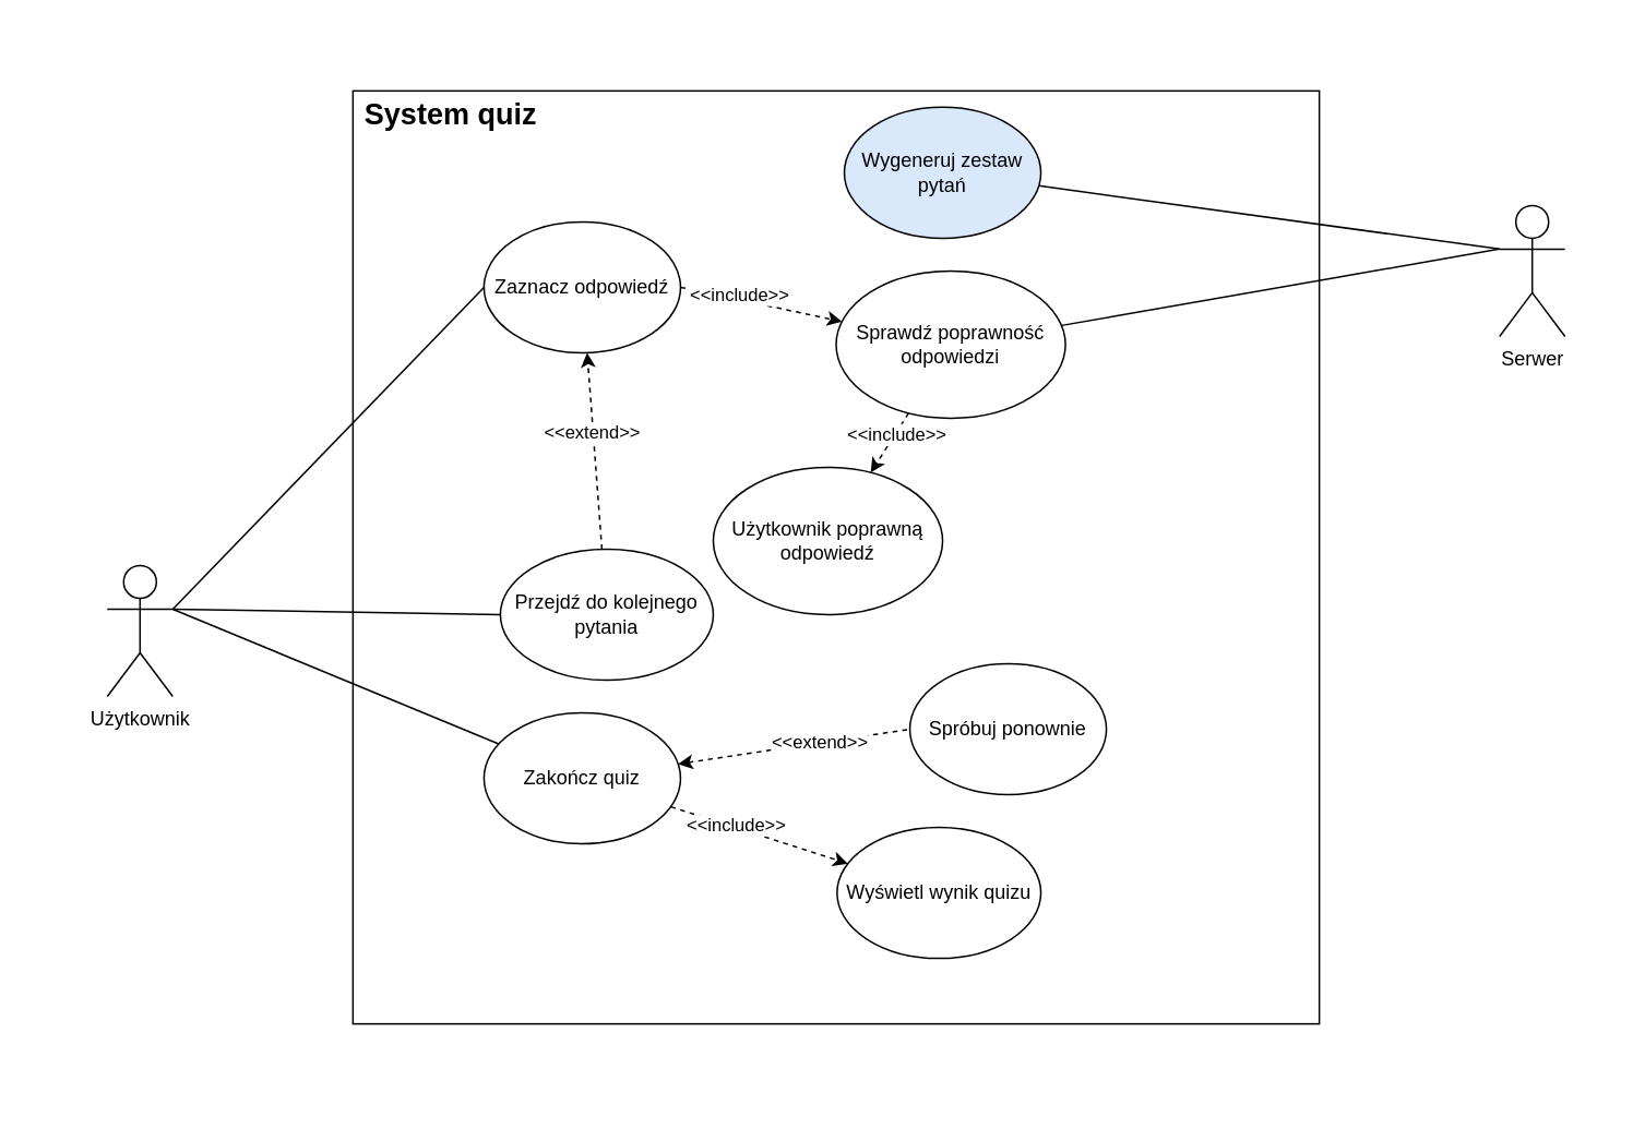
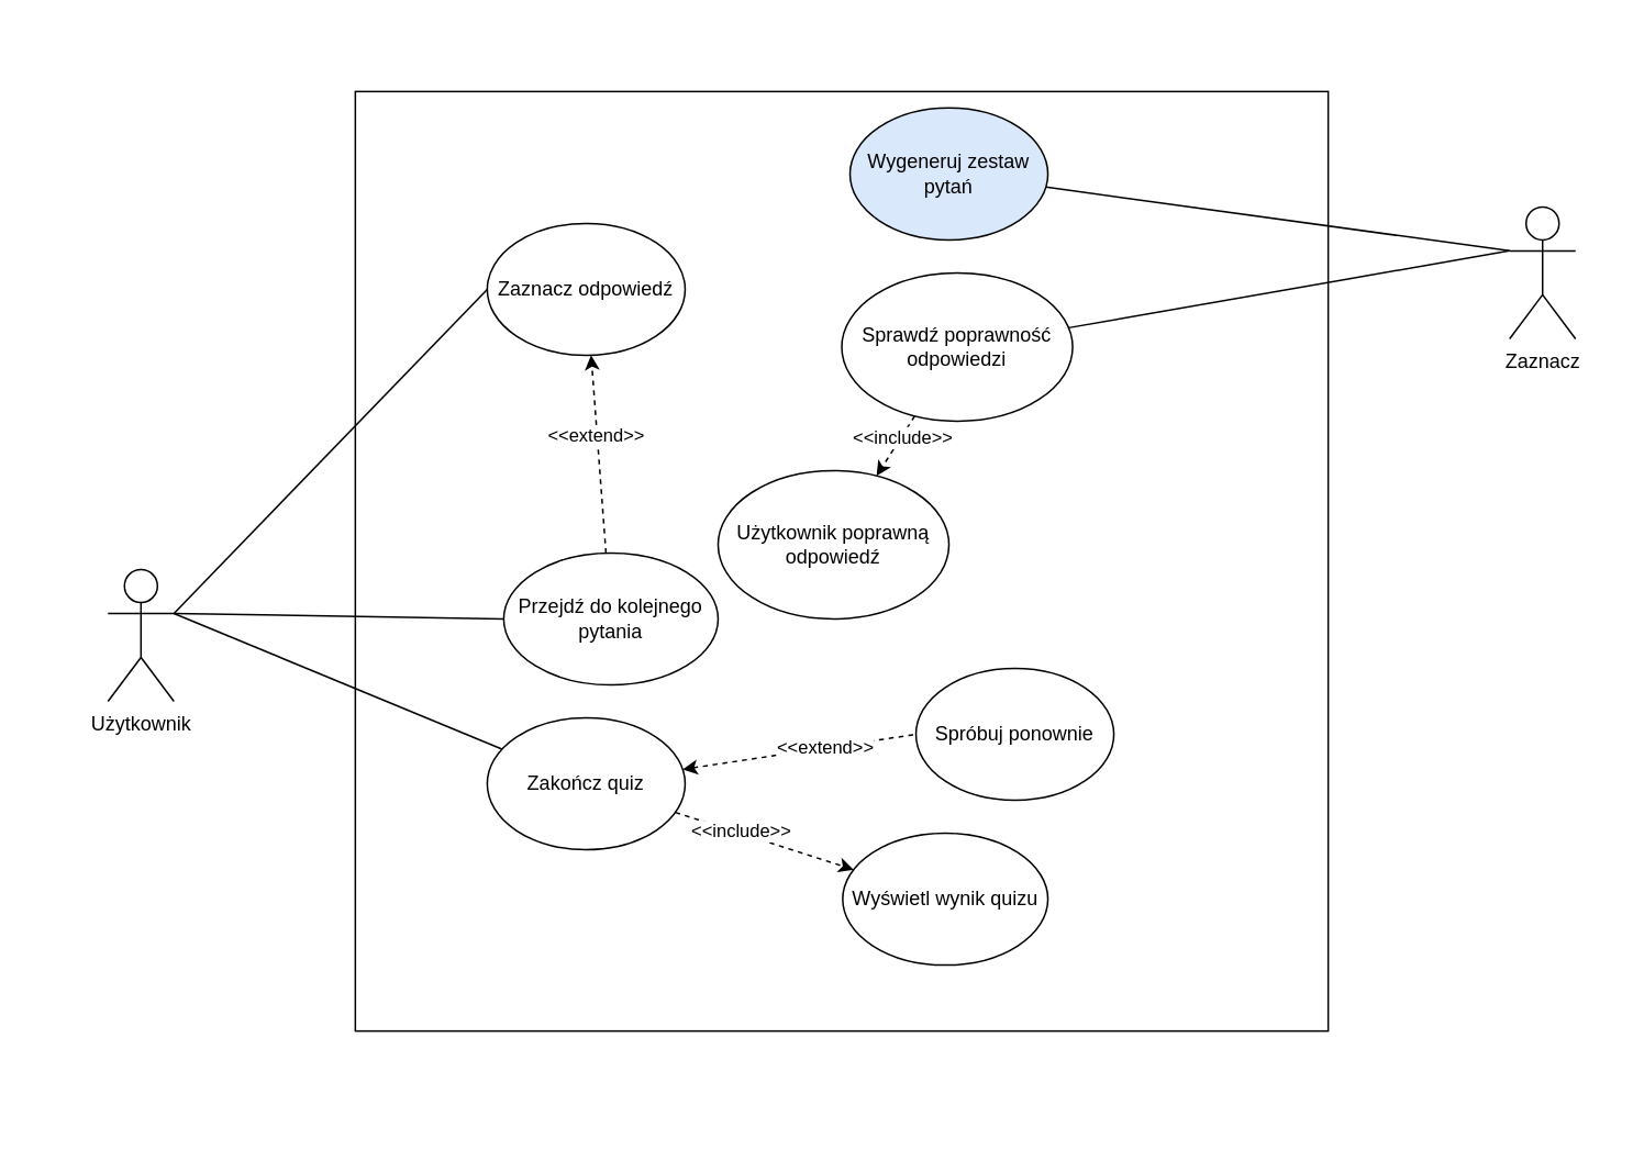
- <mxCell id="18" value="System quiz" style="text;html=1;strokeColor=none;fillColor=none;align=center;verticalAlign=middle;whiteSpace=wrap;rounded=0;fontStyle=1;fontSize=18;" parent="1" vertex="1"><mxGeometry x="215" y="55" width="120" height="30" as="geometry" /></mxCell>
- <mxCell id="9" style="edgeStyle=none;rounded=0;orthogonalLoop=1;jettySize=auto;html=1;dashed=1;startArrow=none;startFill=0;endArrow=classic;endFill=1;exitX=1;exitY=0.5;exitDx=0;exitDy=0;" parent="1" source="8" target="21" edge="1"><mxGeometry relative="1" as="geometry"><mxPoint x="564.304" y="281.075" as="sourcePoint" /></mxGeometry></mxCell>
- <mxCell id="10" value="&amp;lt;&amp;lt;include&amp;gt;&amp;gt;" style="edgeLabel;html=1;align=center;verticalAlign=middle;resizable=0;points=[];" parent="9" vertex="1" connectable="0"><mxGeometry x="-0.294" y="3" relative="1" as="geometry"><mxPoint as="offset" /></mxGeometry></mxCell>
- <mxCell id="7" value="Serwer" style="shape=umlActor;verticalLabelPosition=bottom;verticalAlign=top;html=1;outlineConnect=0;" parent="1" vertex="1"><mxGeometry x="915" y="125" width="40" height="80" as="geometry" /></mxCell>
+ <mxCell id="7" value="Zaznacz" style="shape=umlActor;verticalLabelPosition=bottom;verticalAlign=top;html=1;outlineConnect=0;" parent="1" vertex="1"><mxGeometry x="915" y="125" width="40" height="80" as="geometry" /></mxCell>
